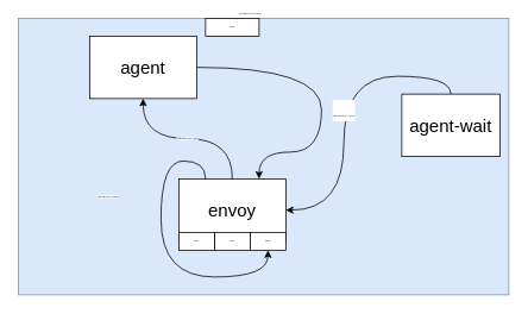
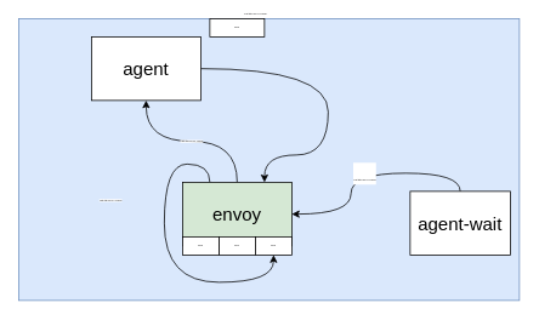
- <mxCell id="10" value="&lt;font style=&quot;font-size: 20px&quot;&gt;agent-wait&lt;/font&gt;" style="rounded=0;whiteSpace=wrap;html=1;" vertex="1" parent="1"><mxGeometry x="450" y="105" width="110" height="70" as="geometry" /></mxCell>
+ <mxCell id="10" value="&lt;font style=&quot;font-size: 20px&quot;&gt;agent-wait&lt;/font&gt;" style="rounded=0;whiteSpace=wrap;html=1;" vertex="1" parent="1"><mxGeometry x="450" y="210" width="110" height="70" as="geometry" /></mxCell>
- <mxCell id="8" value="&lt;font style=&quot;font-size: 20px&quot;&gt;envoy&lt;/font&gt;" style="rounded=0;whiteSpace=wrap;html=1;" vertex="1" parent="1"><mxGeometry x="200" y="200" width="120" height="70" as="geometry" /></mxCell>
+ <mxCell id="8" value="&lt;font style=&quot;font-size: 20px&quot;&gt;envoy&lt;/font&gt;" style="rounded=0;whiteSpace=wrap;html=1;fillColor=#d5e8d4;" vertex="1" parent="1"><mxGeometry x="200" y="200" width="120" height="70" as="geometry" /></mxCell>
